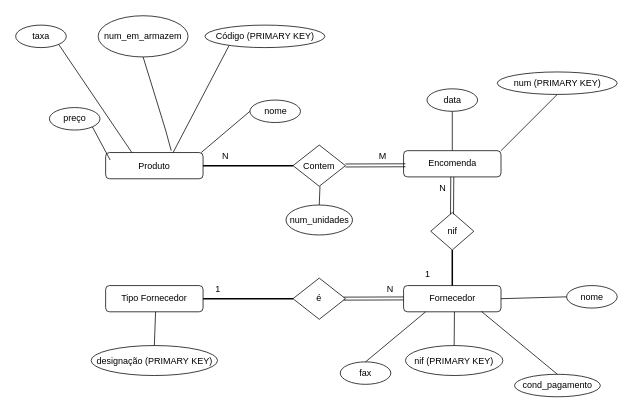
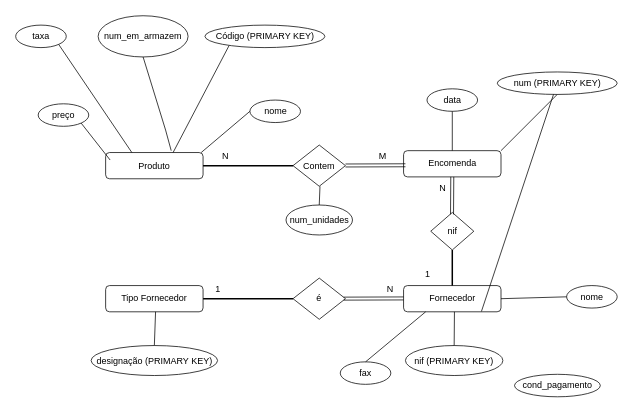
- <mxCell id="23" value="preço" style="ellipse;whiteSpace=wrap;html=1;" vertex="1" parent="1"><mxGeometry x="65" y="143" width="67.5" height="30" as="geometry" /></mxCell>
+ <mxCell id="23" value="preço" style="ellipse;whiteSpace=wrap;html=1;" vertex="1" parent="1"><mxGeometry x="50" y="138" width="67.5" height="30" as="geometry" /></mxCell>
- <mxCell id="46" value="" style="endArrow=none;html=1;rounded=0;entryX=0.5;entryY=0;entryDx=0;entryDy=0;exitX=0.799;exitY=0.986;exitDx=0;exitDy=0;exitPerimeter=0;" edge="1" parent="1" target="45" source="6"><mxGeometry width="50" height="50" relative="1" as="geometry"><mxPoint x="799.47" y="432.115" as="sourcePoint" /><mxPoint x="670.53" y="518.88" as="targetPoint" /></mxGeometry></mxCell>
+ <mxCell id="46" value="" style="endArrow=none;html=1;rounded=0;exitX=0.799;exitY=0.986;exitDx=0;exitDy=0;exitPerimeter=0;" edge="1" parent="1" target="32" source="6"><mxGeometry width="50" height="50" relative="1" as="geometry"><mxPoint x="799.47" y="432.115" as="sourcePoint" /><mxPoint x="670.53" y="518.88" as="targetPoint" /></mxGeometry></mxCell>
